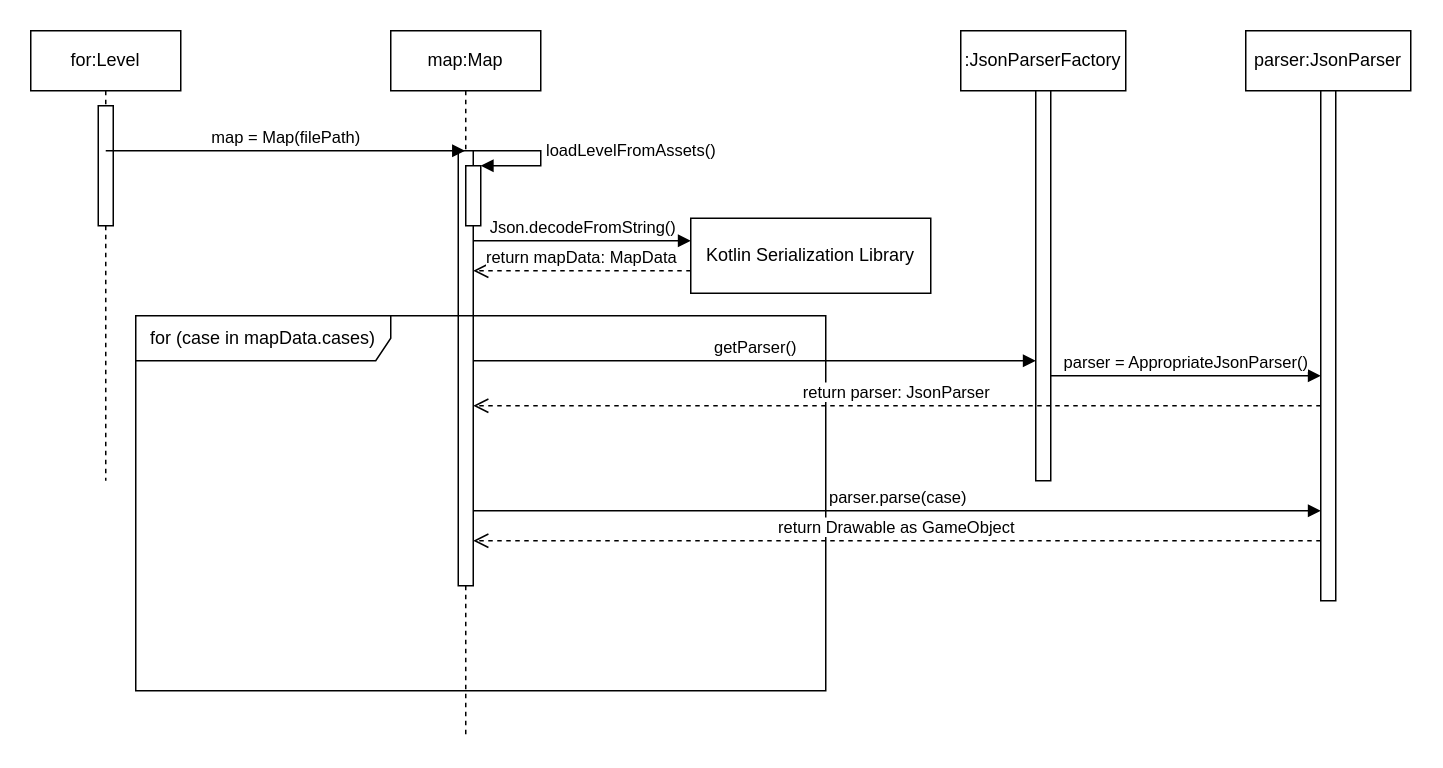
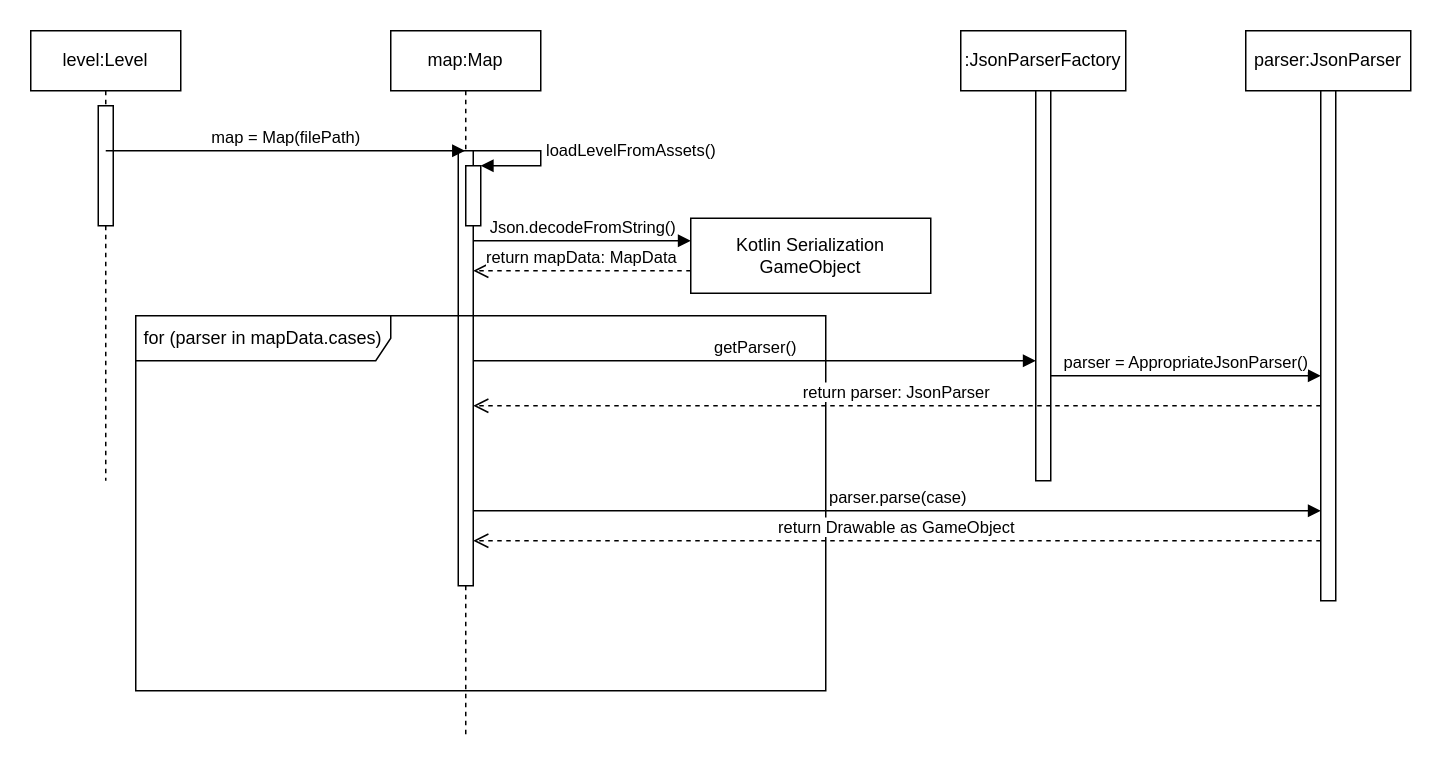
- <mxCell id="2" value="for:Level" style="shape=umlLifeline;perimeter=lifelinePerimeter;whiteSpace=wrap;html=1;container=1;dropTarget=0;collapsible=0;recursiveResize=0;outlineConnect=0;portConstraint=eastwest;newEdgeStyle={&quot;curved&quot;:0,&quot;rounded&quot;:0};" vertex="1" parent="1"><mxGeometry x="20" y="20" width="100" height="300" as="geometry" /></mxCell>
+ <mxCell id="2" value="level:Level" style="shape=umlLifeline;perimeter=lifelinePerimeter;whiteSpace=wrap;html=1;container=1;dropTarget=0;collapsible=0;recursiveResize=0;outlineConnect=0;portConstraint=eastwest;newEdgeStyle={&quot;curved&quot;:0,&quot;rounded&quot;:0};" vertex="1" parent="1"><mxGeometry x="20" y="20" width="100" height="300" as="geometry" /></mxCell>
- <mxCell id="10" value="Kotlin Serialization Library" style="html=1;whiteSpace=wrap;" vertex="1" parent="1"><mxGeometry x="460" y="145" width="160" height="50" as="geometry" /></mxCell>
+ <mxCell id="10" value="Kotlin Serialization GameObject" style="html=1;whiteSpace=wrap;" vertex="1" parent="1"><mxGeometry x="460" y="145" width="160" height="50" as="geometry" /></mxCell>
- <mxCell id="12" value="for (case in mapData.cases)" style="shape=umlFrame;whiteSpace=wrap;html=1;pointerEvents=0;width=170;height=30;" vertex="1" parent="1"><mxGeometry x="90" y="210" width="460" height="250" as="geometry" /></mxCell>
+ <mxCell id="12" value="for (parser in mapData.cases)" style="shape=umlFrame;whiteSpace=wrap;html=1;pointerEvents=0;width=170;height=30;" vertex="1" parent="1"><mxGeometry x="90" y="210" width="460" height="250" as="geometry" /></mxCell>
